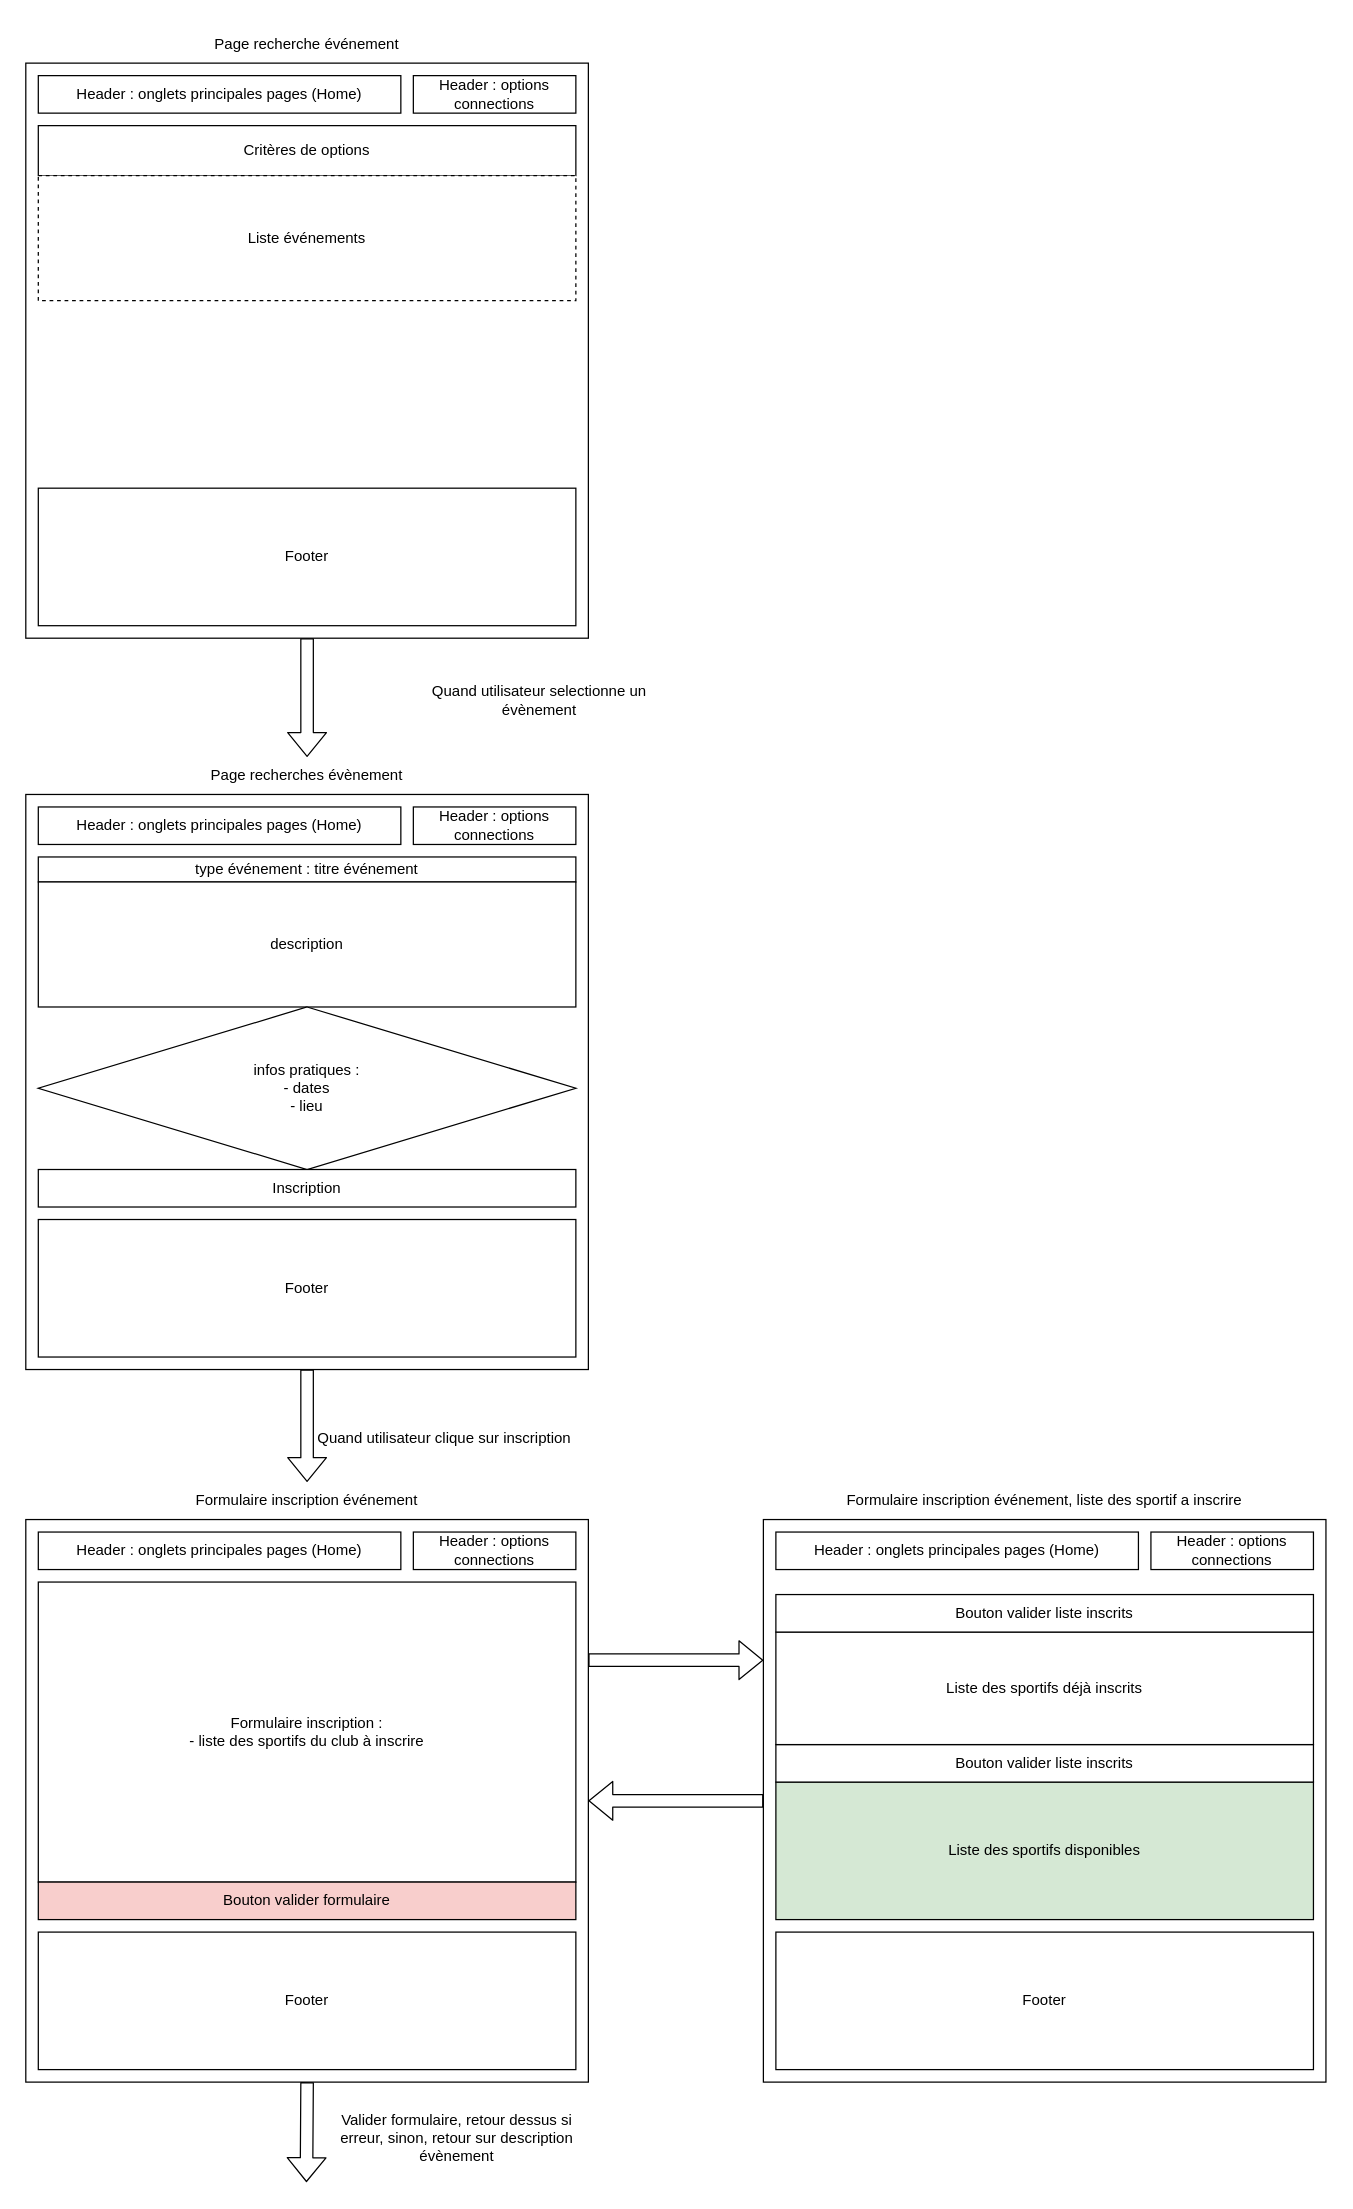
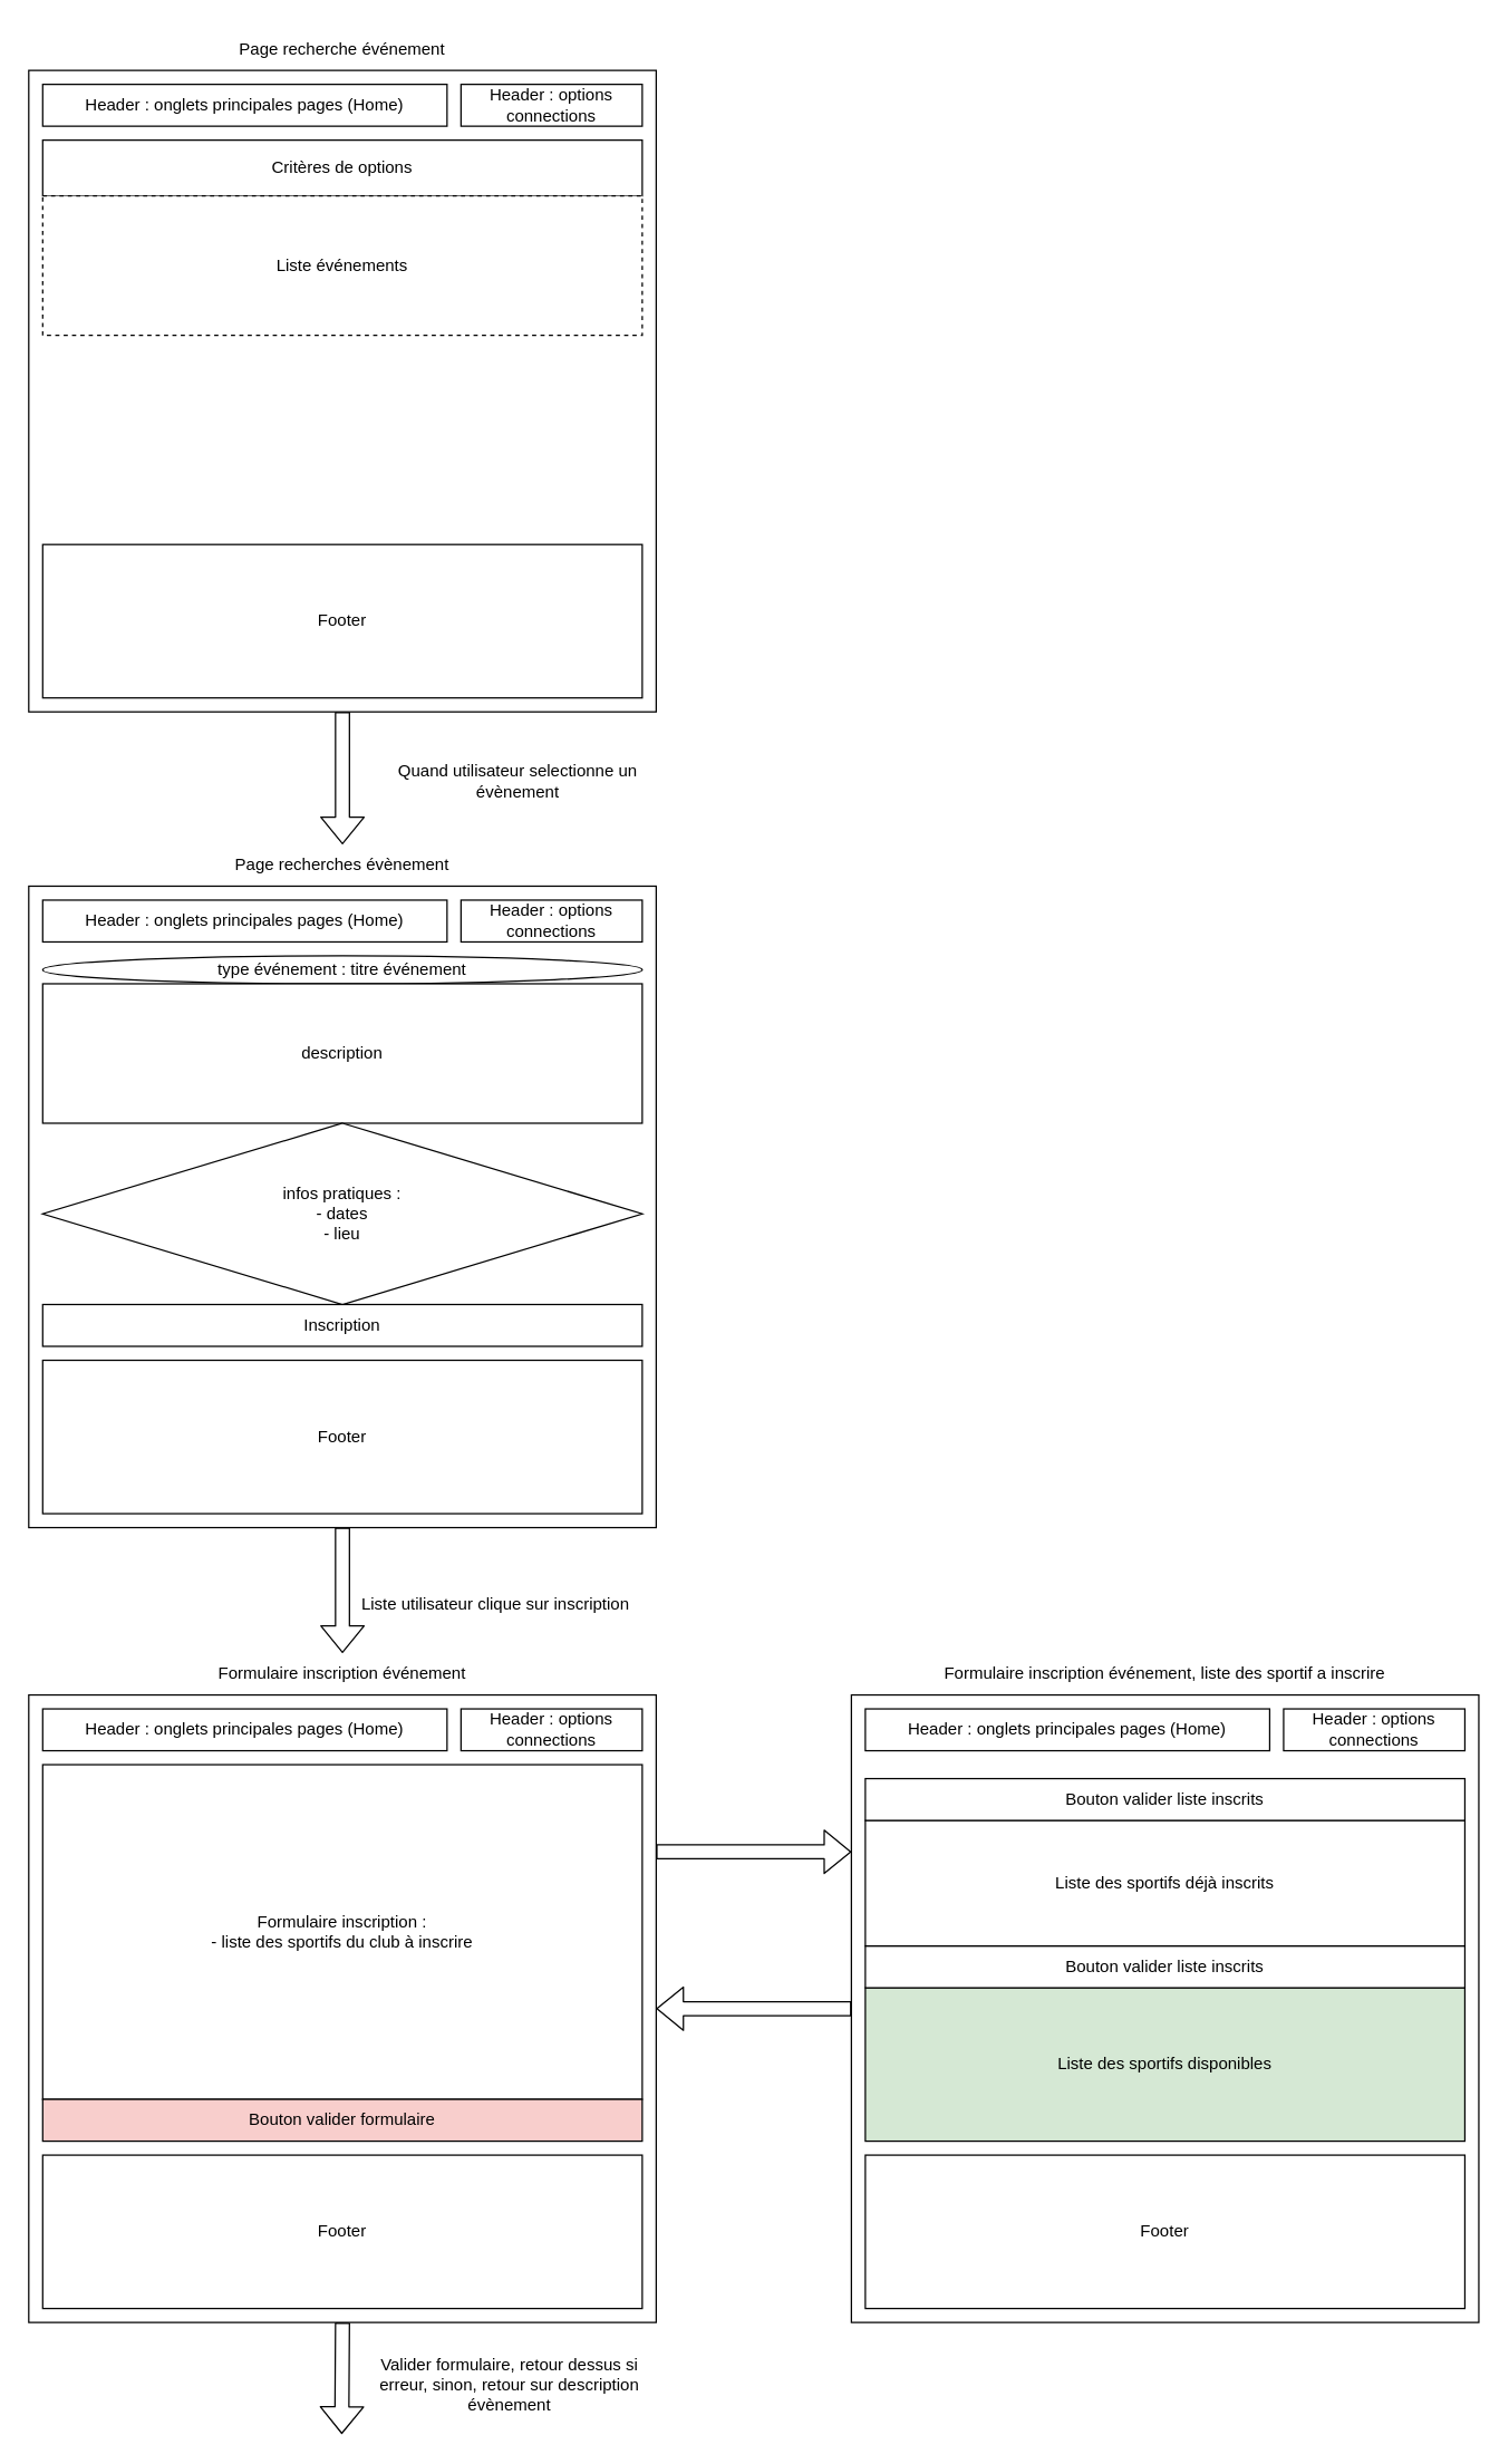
- <mxCell id="41" value="Quand utilisateur selectionne un évènement" style="text;html=1;strokeColor=none;fillColor=none;align=center;verticalAlign=middle;whiteSpace=wrap;rounded=0;" parent="1" vertex="1"><mxGeometry x="325.5" y="535" width="210" height="50" as="geometry" /></mxCell>
+ <mxCell id="41" value="Quand utilisateur selectionne un évènement" style="text;html=1;strokeColor=none;fillColor=none;align=center;verticalAlign=middle;whiteSpace=wrap;rounded=0;" parent="1" vertex="1"><mxGeometry x="265.5" y="535" width="210" height="50" as="geometry" /></mxCell>
- <mxCell id="14" value="type événement : titre événement" style="rounded=0;whiteSpace=wrap;html=1;" parent="1" vertex="1"><mxGeometry x="30" y="685" width="430" height="20" as="geometry" /></mxCell>
+ <mxCell id="14" value="type événement : titre événement" style="ellipse;whiteSpace=wrap;html=1;" parent="1" vertex="1"><mxGeometry x="30" y="685" width="430" height="20" as="geometry" /></mxCell>
- <mxCell id="28" value="Quand utilisateur clique sur inscription" style="text;html=1;strokeColor=none;fillColor=none;align=center;verticalAlign=middle;whiteSpace=wrap;rounded=0;" parent="1" vertex="1"><mxGeometry x="250" y="1135" width="210" height="30" as="geometry" /></mxCell>
+ <mxCell id="28" value="Liste utilisateur clique sur inscription" style="text;html=1;strokeColor=none;fillColor=none;align=center;verticalAlign=middle;whiteSpace=wrap;rounded=0;" parent="1" vertex="1"><mxGeometry x="250" y="1135" width="210" height="30" as="geometry" /></mxCell>
